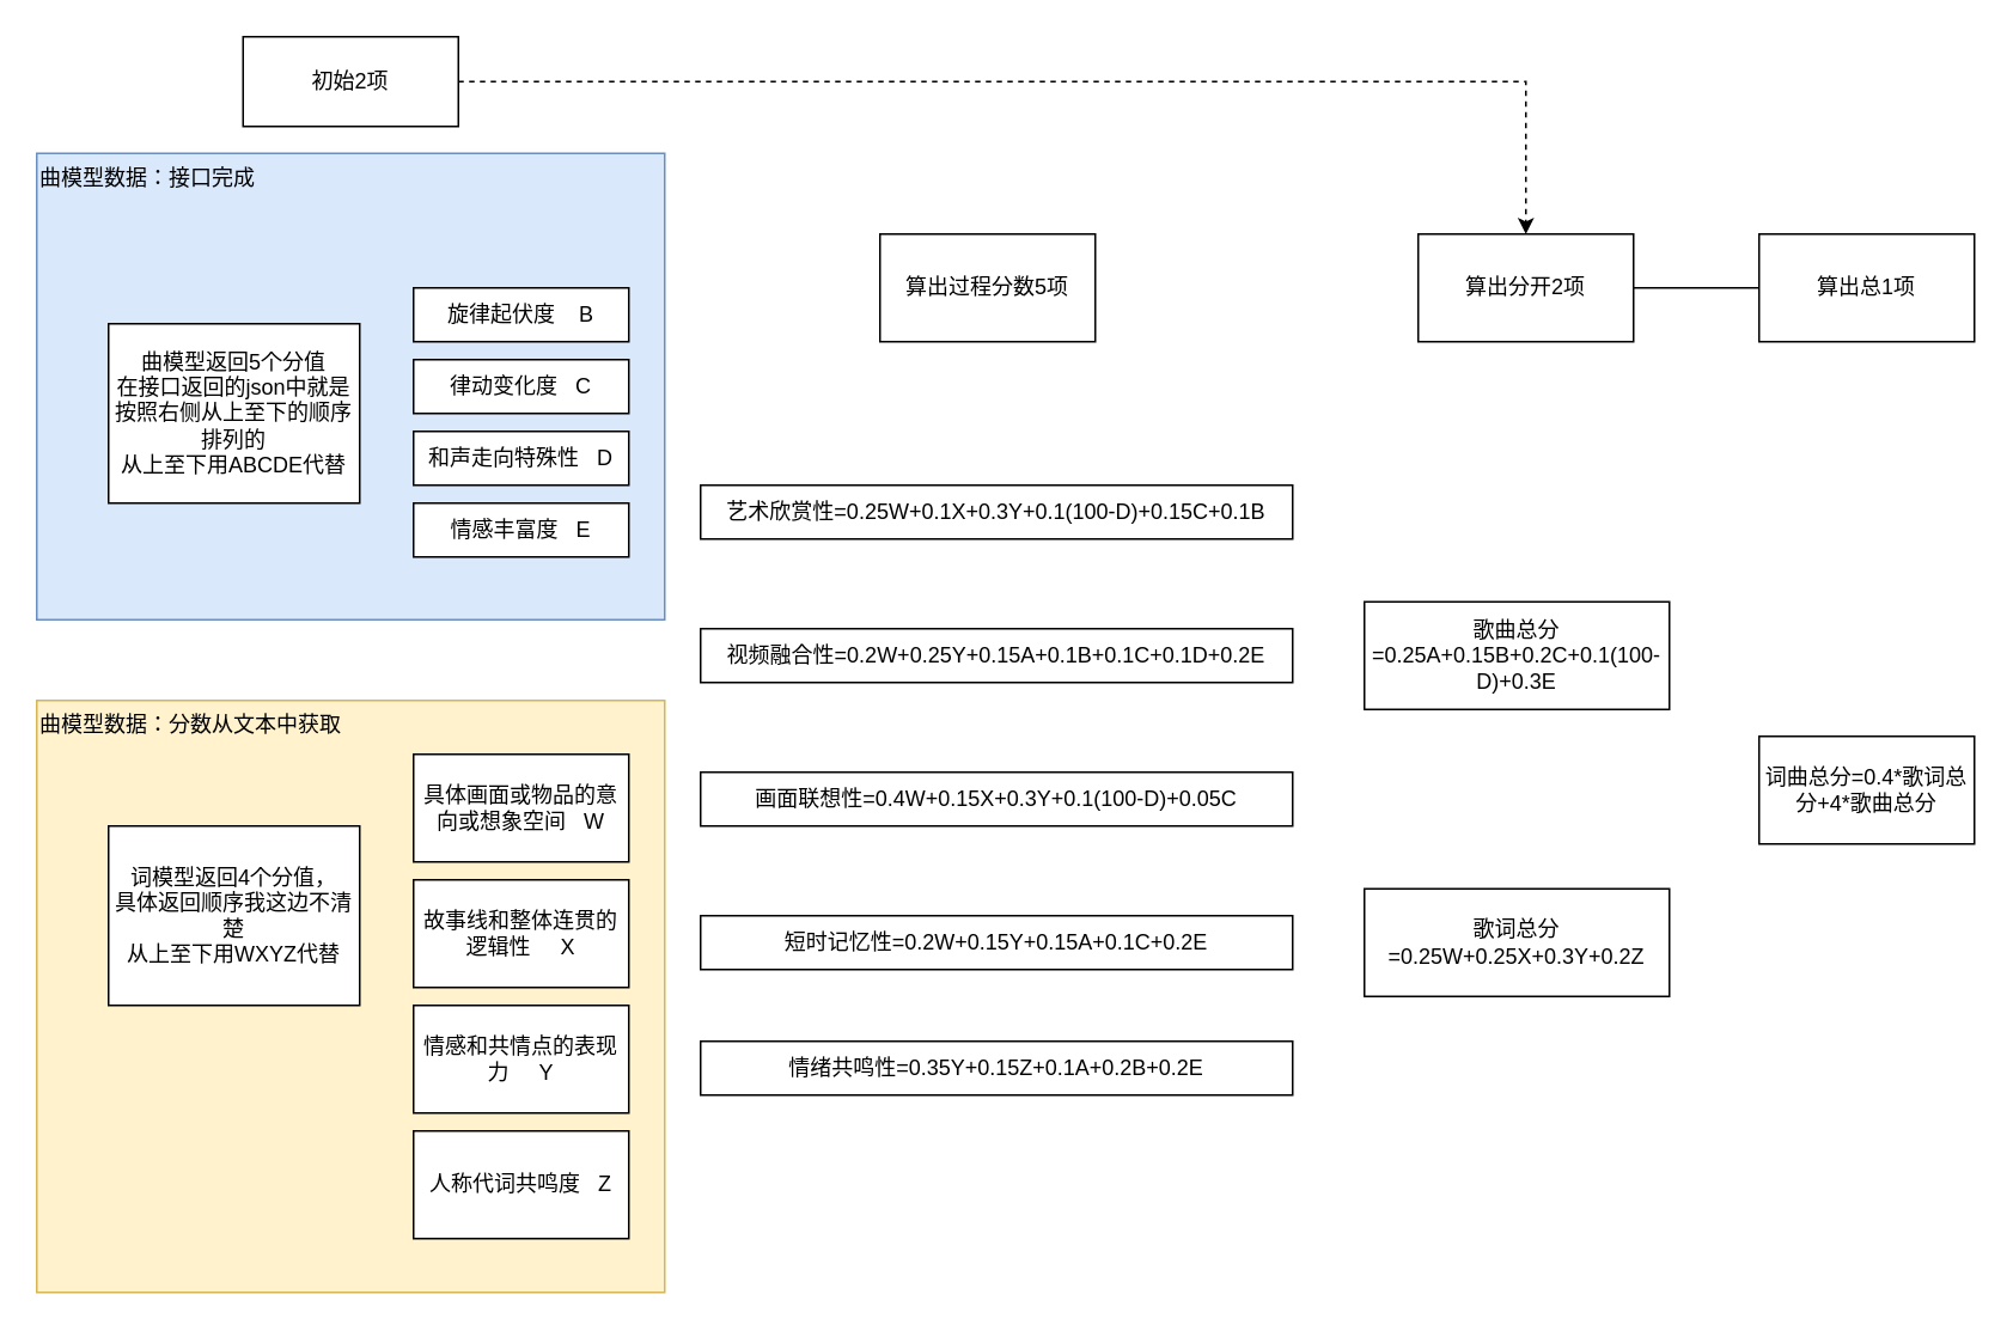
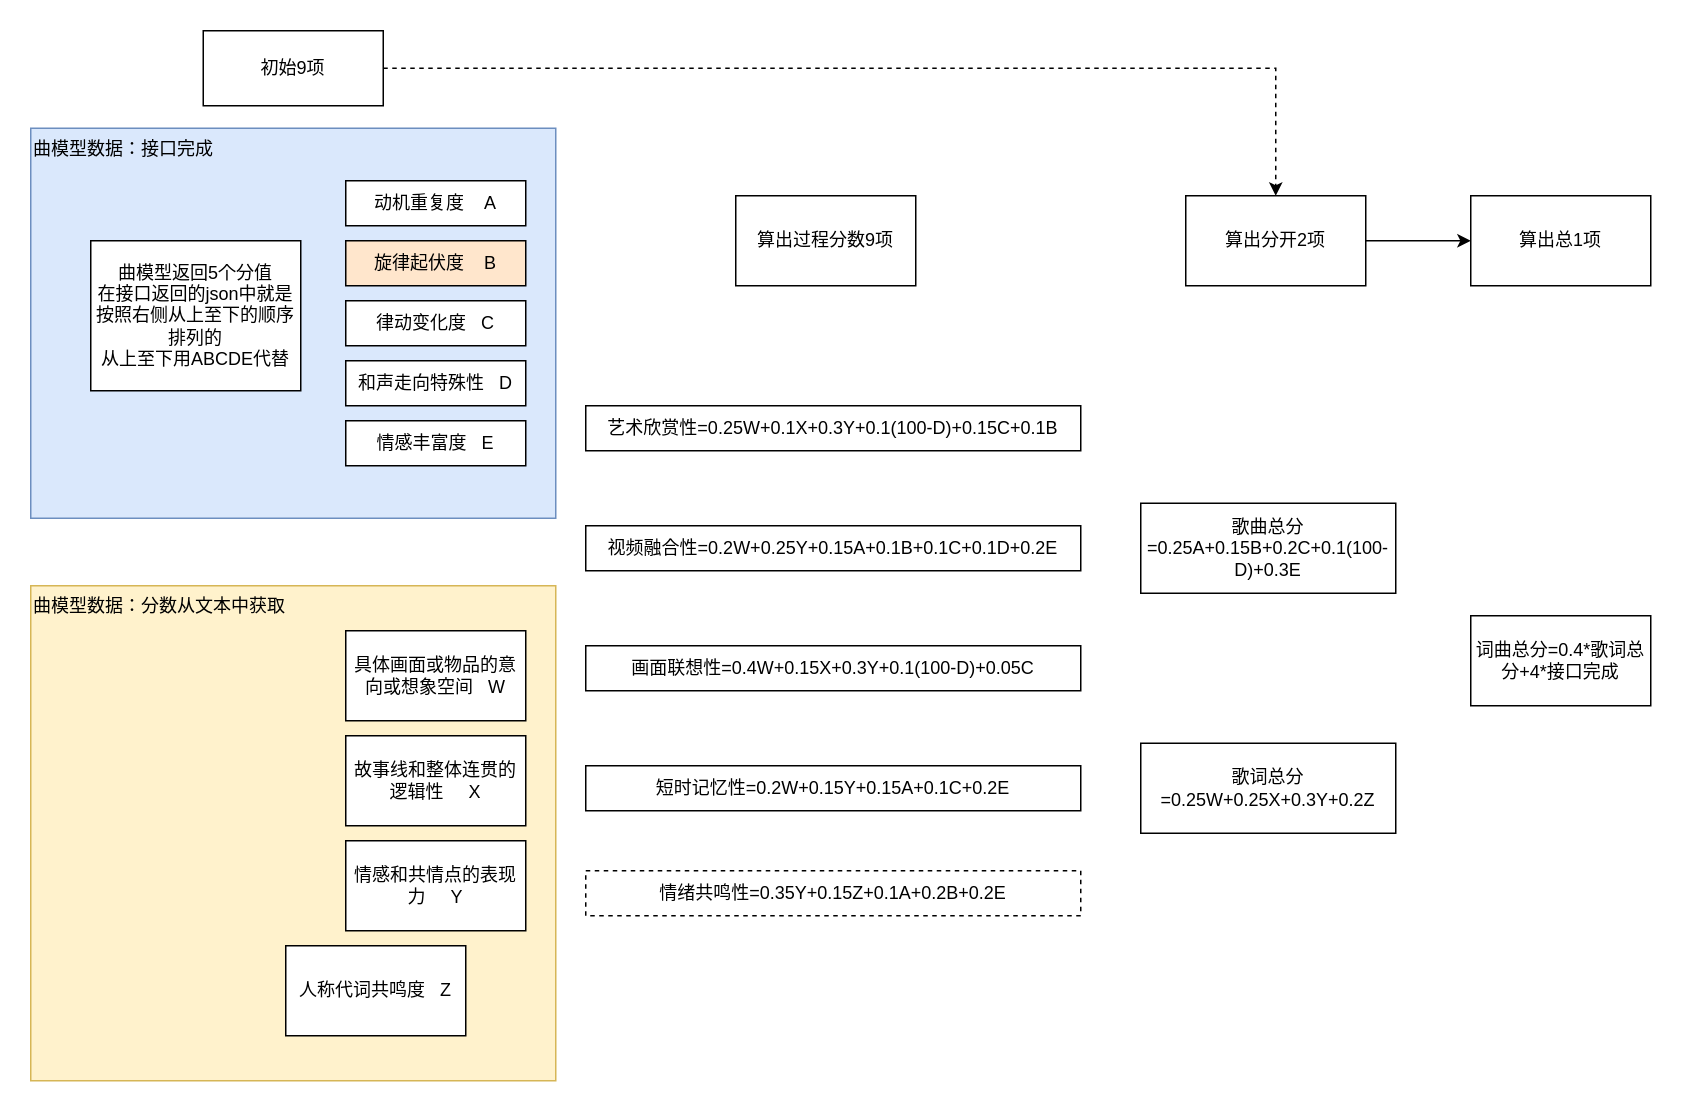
- <mxCell id="28" value="初始2项" style="whiteSpace=wrap;html=1;" vertex="1" parent="1"><mxGeometry x="135" width="120" height="50" as="geometry" y="20" /></mxCell>
+ <mxCell id="28" value="初始9项" style="whiteSpace=wrap;html=1;" vertex="1" parent="1"><mxGeometry x="135" width="120" height="50" as="geometry" y="20" /></mxCell>
+ <mxCell id="6" value="动机重复度&amp;nbsp; &amp;nbsp; A" style="whiteSpace=wrap;html=1;" parent="1" vertex="1"><mxGeometry x="230" y="120" width="120" height="30" as="geometry" /></mxCell>
- <mxCell id="21" value="算出过程分数5项" style="whiteSpace=wrap;html=1;" parent="1" vertex="1"><mxGeometry x="490" y="130" width="120" height="60" as="geometry" /></mxCell>
+ <mxCell id="21" value="算出过程分数9项" style="whiteSpace=wrap;html=1;" parent="1" vertex="1"><mxGeometry x="490" y="130" width="120" height="60" as="geometry" /></mxCell>
- <mxCell id="24" style="edgeStyle=orthogonalEdgeStyle;rounded=0;orthogonalLoop=1;jettySize=auto;html=1;exitX=1;exitY=0.5;exitDx=0;exitDy=0;entryX=0;entryY=0.5;entryDx=0;entryDy=0;endArrow=none;" edge="1" parent="1" source="25" target="26"><mxGeometry relative="1" as="geometry" /></mxCell>
+ <mxCell id="24" style="edgeStyle=orthogonalEdgeStyle;rounded=0;orthogonalLoop=1;jettySize=auto;html=1;exitX=1;exitY=0.5;exitDx=0;exitDy=0;entryX=0;entryY=0.5;entryDx=0;entryDy=0;" edge="1" parent="1" source="25" target="26"><mxGeometry relative="1" as="geometry" /></mxCell>
- <mxCell id="7" value="旋律起伏度&amp;nbsp; &amp;nbsp; B" style="whiteSpace=wrap;html=1;" parent="1" vertex="1"><mxGeometry x="230" y="160" width="120" height="30" as="geometry" /></mxCell>
+ <mxCell id="7" value="旋律起伏度&amp;nbsp; &amp;nbsp; B" style="whiteSpace=wrap;html=1;fillColor=#ffe6cc;" parent="1" vertex="1"><mxGeometry x="230" y="160" width="120" height="30" as="geometry" /></mxCell>
- <mxCell id="4" value="曲模型返回5个分值&lt;div&gt;在接口返回的json中就是按照右侧从上至下的顺序排列的&lt;/div&gt;&lt;div&gt;从上至下用ABCDE代替&lt;/div&gt;" style="rounded=0;whiteSpace=wrap;html=1;" parent="1" vertex="1"><mxGeometry x="60" y="180" width="140" height="100" as="geometry" /></mxCell>
+ <mxCell id="4" value="曲模型返回5个分值&lt;div&gt;在接口返回的json中就是按照右侧从上至下的顺序排列的&lt;/div&gt;&lt;div&gt;从上至下用ABCDE代替&lt;/div&gt;" style="rounded=0;whiteSpace=wrap;html=1;" parent="1" vertex="1"><mxGeometry x="60" y="160" width="140" height="100" as="geometry" /></mxCell>
- <mxCell id="23" value="词曲总分=0.4*歌词总分+4*歌曲总分" style="whiteSpace=wrap;html=1;" parent="1" vertex="1"><mxGeometry x="980" y="410" width="120" height="60" as="geometry" /></mxCell>
+ <mxCell id="23" value="词曲总分=0.4*歌词总分+4*接口完成" style="whiteSpace=wrap;html=1;" parent="1" vertex="1"><mxGeometry x="980" y="410" width="120" height="60" as="geometry" /></mxCell>
- <mxCell id="5" value="词模型返回4个分值，&lt;div&gt;具体返回顺序我这边不清楚&lt;/div&gt;&lt;div&gt;从上至下用WXYZ代替&lt;/div&gt;" style="whiteSpace=wrap;html=1;" parent="1" vertex="1"><mxGeometry x="60" y="460" width="140" height="100" as="geometry" /></mxCell>
- <mxCell id="20" value="情绪共鸣性=0.35Y+0.15Z+0.1A+0.2B+0.2E" style="whiteSpace=wrap;html=1;" parent="1" vertex="1"><mxGeometry x="390" y="580" width="330" height="30" as="geometry" /></mxCell>
+ <mxCell id="20" value="情绪共鸣性=0.35Y+0.15Z+0.1A+0.2B+0.2E" style="whiteSpace=wrap;html=1;dashed=1;" parent="1" vertex="1"><mxGeometry x="390" y="580" width="330" height="30" as="geometry" /></mxCell>
- <mxCell id="14" value="人称代词共鸣度&amp;nbsp; &amp;nbsp;Z" style="whiteSpace=wrap;html=1;" parent="1" vertex="1"><mxGeometry x="230" y="630" width="120" height="60" as="geometry" /></mxCell>
+ <mxCell id="14" value="人称代词共鸣度&amp;nbsp; &amp;nbsp;Z" style="whiteSpace=wrap;html=1;" parent="1" vertex="1"><mxGeometry x="190" y="630" width="120" height="60" as="geometry" /></mxCell>
